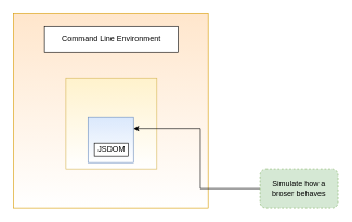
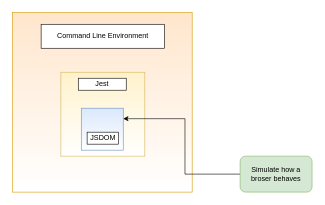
+ <mxCell id="5" value="Jest" style="rounded=0;whiteSpace=wrap;html=1;gradientColor=#ffffff;" vertex="1" parent="1"><mxGeometry x="130" y="130" width="80" height="20" as="geometry" /></mxCell>
- <mxCell id="9" value="Simulate how a broser behaves" style="rounded=1;whiteSpace=wrap;html=1;fillColor=#d5e8d4;strokeColor=#82b366;dashed=1;" vertex="1" parent="1"><mxGeometry x="400" y="260" width="120" height="60" as="geometry" /></mxCell>
+ <mxCell id="9" value="Simulate how a broser behaves" style="rounded=1;whiteSpace=wrap;html=1;fillColor=#d5e8d4;strokeColor=#82b366;" vertex="1" parent="1"><mxGeometry x="400" y="260" width="120" height="60" as="geometry" /></mxCell>
